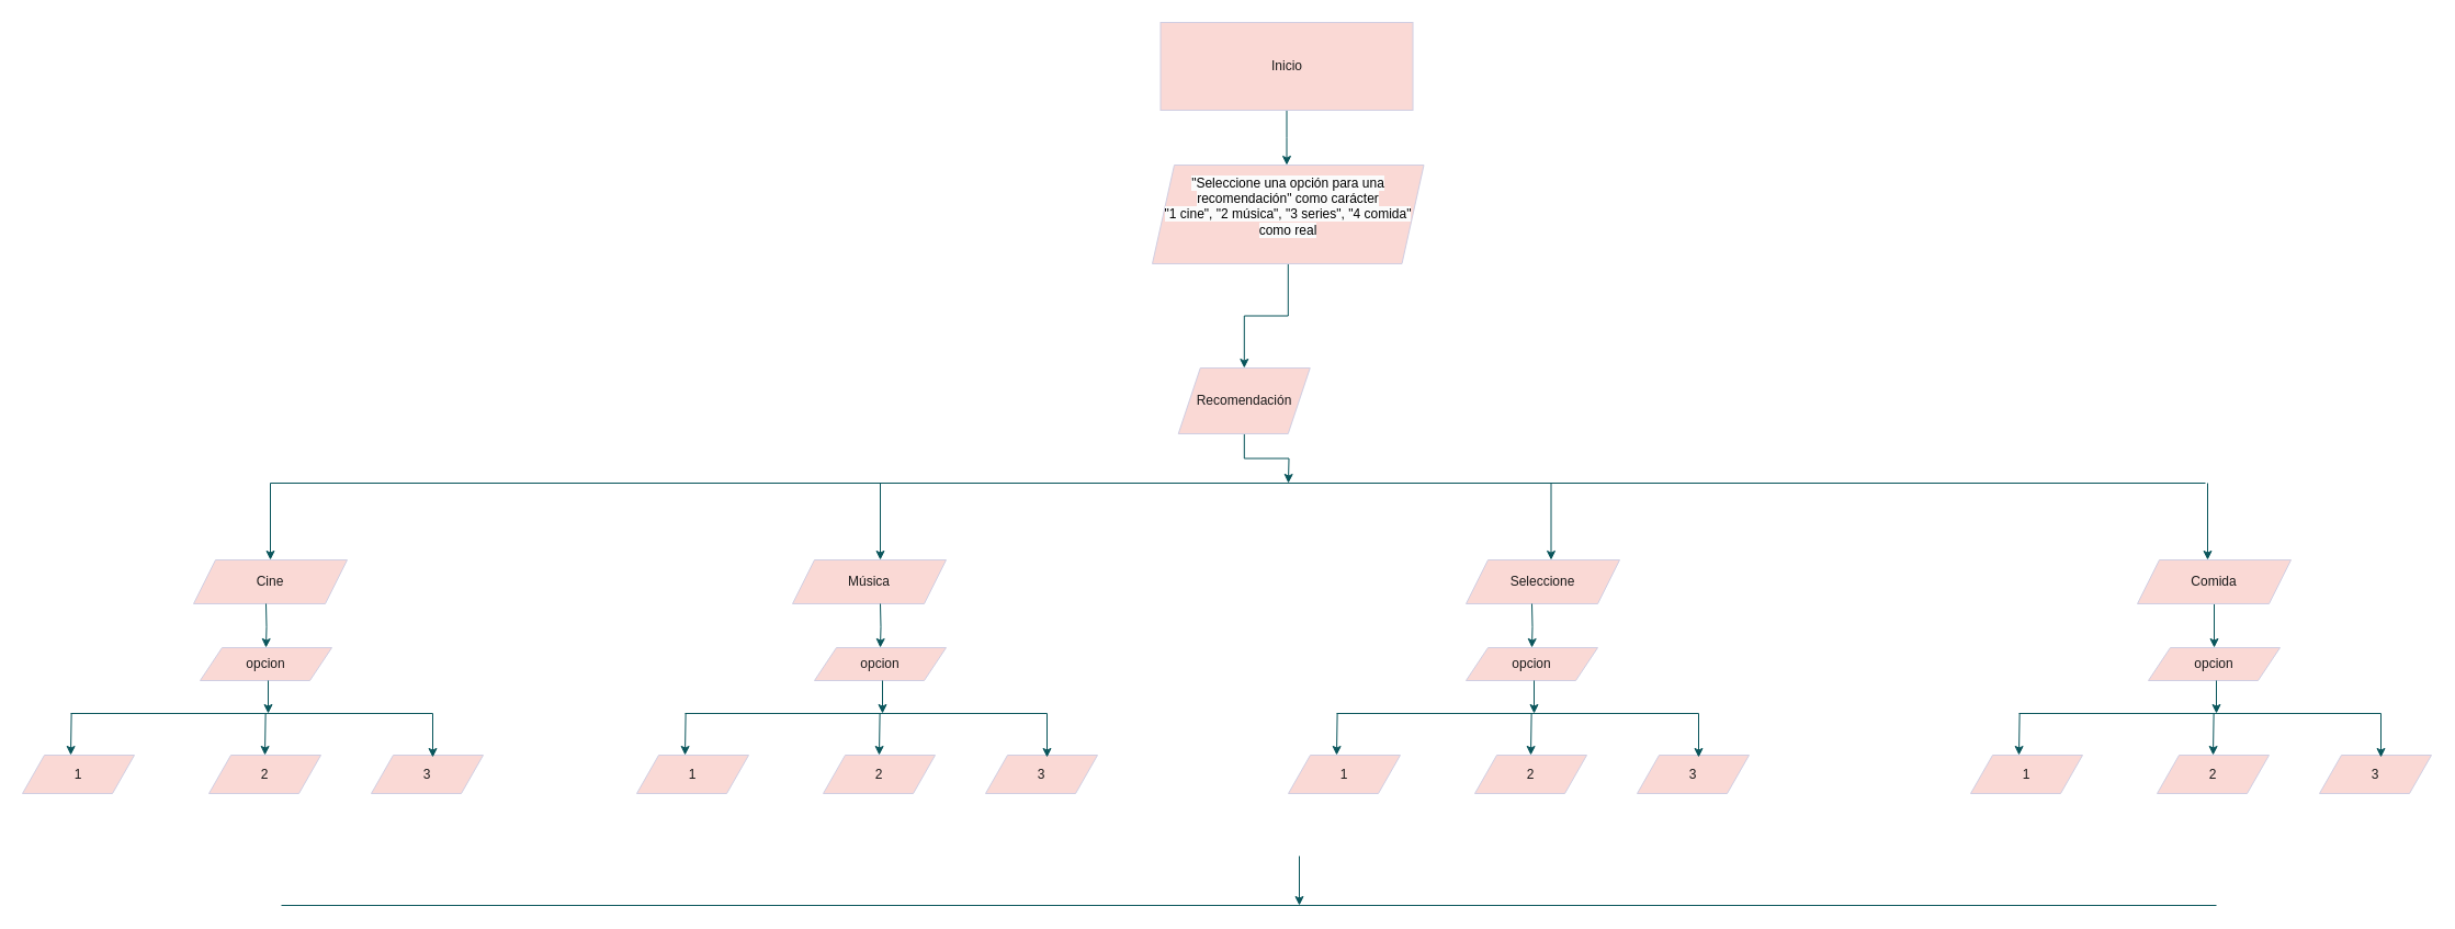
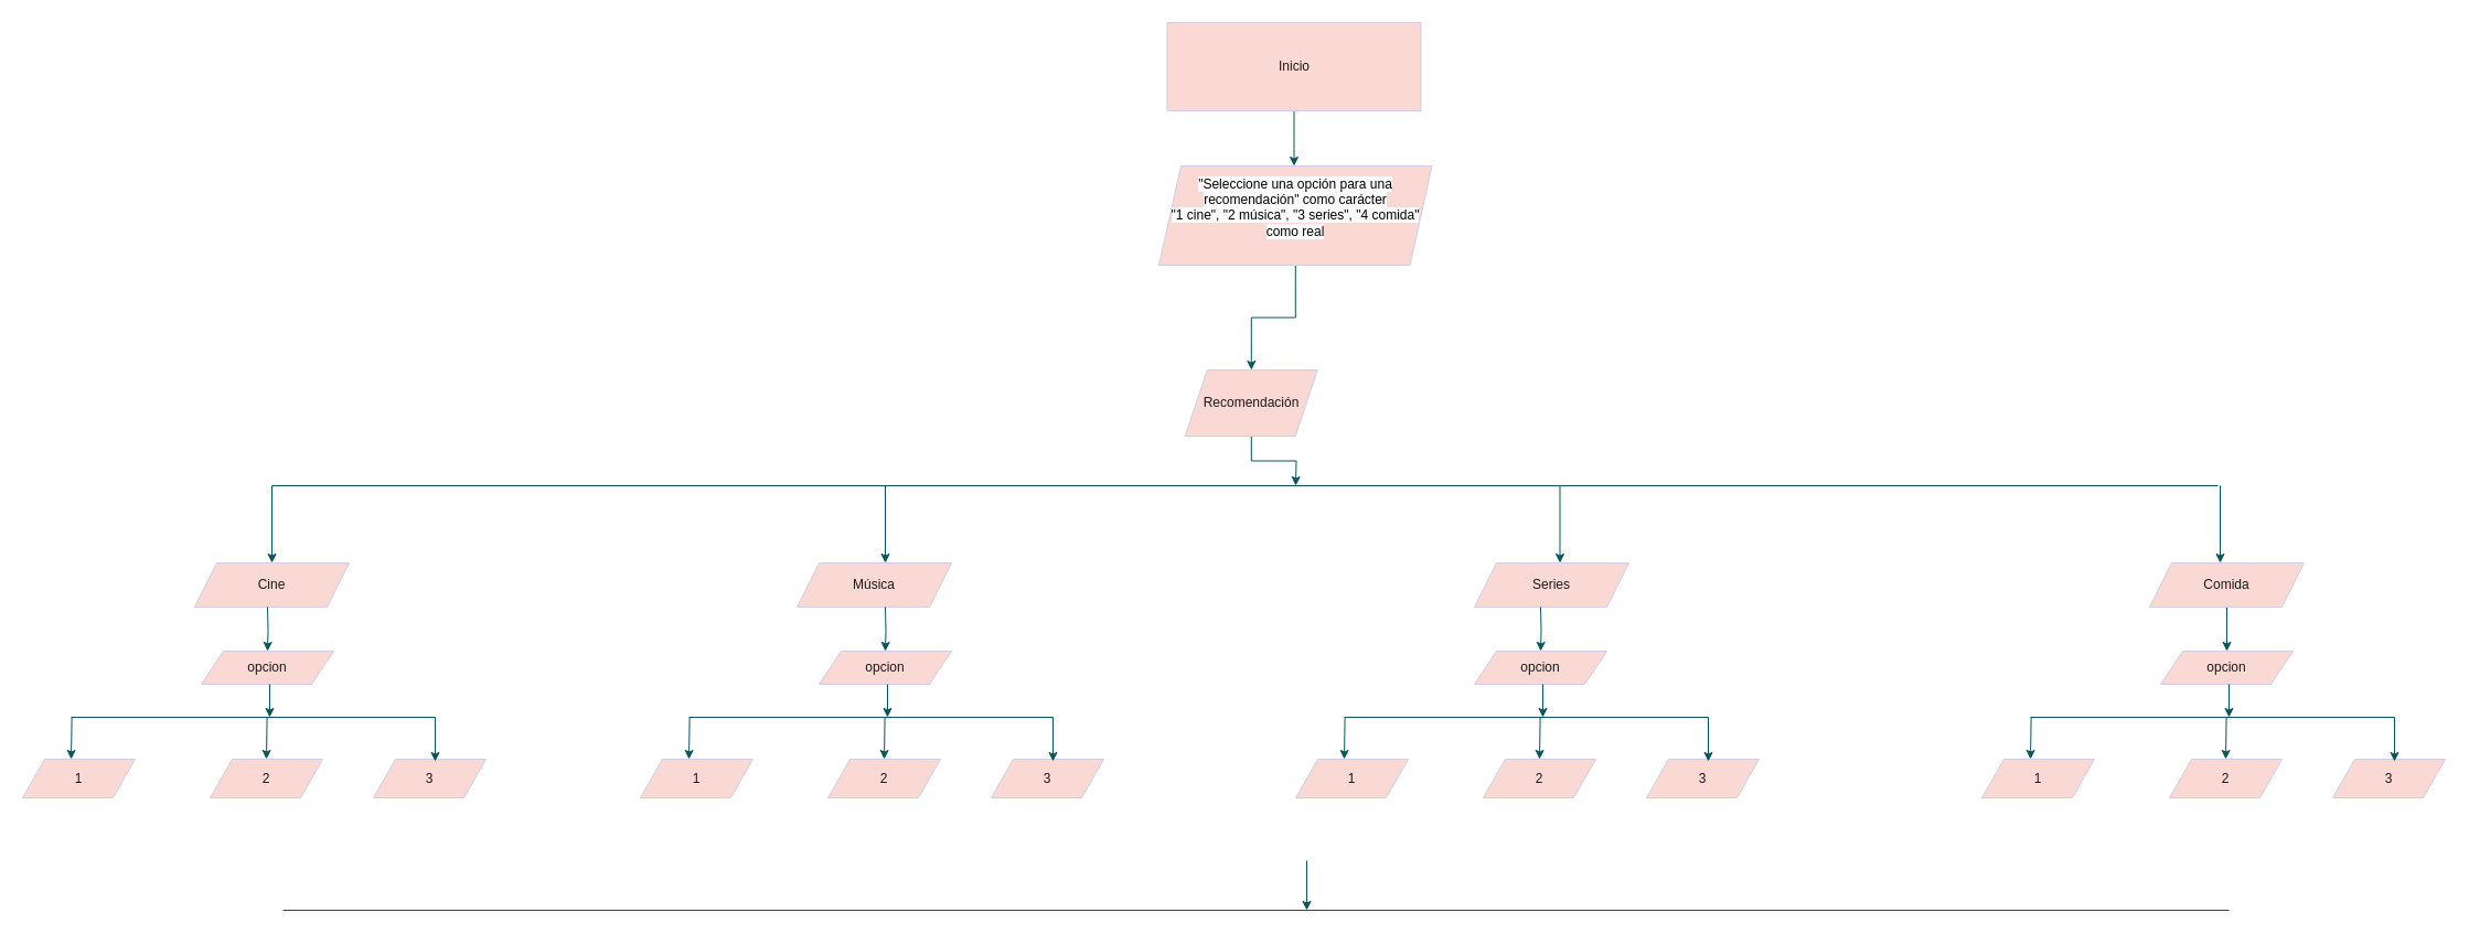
- <mxCell id="15" value="Seleccione" style="shape=parallelogram;perimeter=parallelogramPerimeter;whiteSpace=wrap;html=1;fixedSize=1;labelBackgroundColor=none;fillColor=#FAD9D5;strokeColor=#D0CEE2;fontColor=#1A1A1A;" vertex="1" parent="1"><mxGeometry x="1336" y="510" width="140" height="40" as="geometry" /></mxCell>
+ <mxCell id="15" value="Series" style="shape=parallelogram;perimeter=parallelogramPerimeter;whiteSpace=wrap;html=1;fixedSize=1;labelBackgroundColor=none;fillColor=#FAD9D5;strokeColor=#D0CEE2;fontColor=#1A1A1A;" vertex="1" parent="1"><mxGeometry x="1336" y="510" width="140" height="40" as="geometry" /></mxCell>
